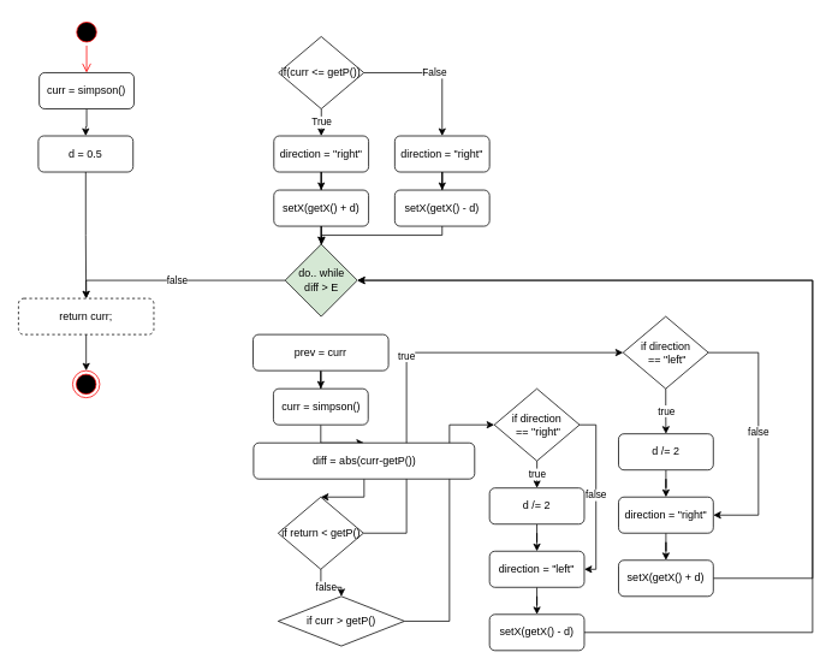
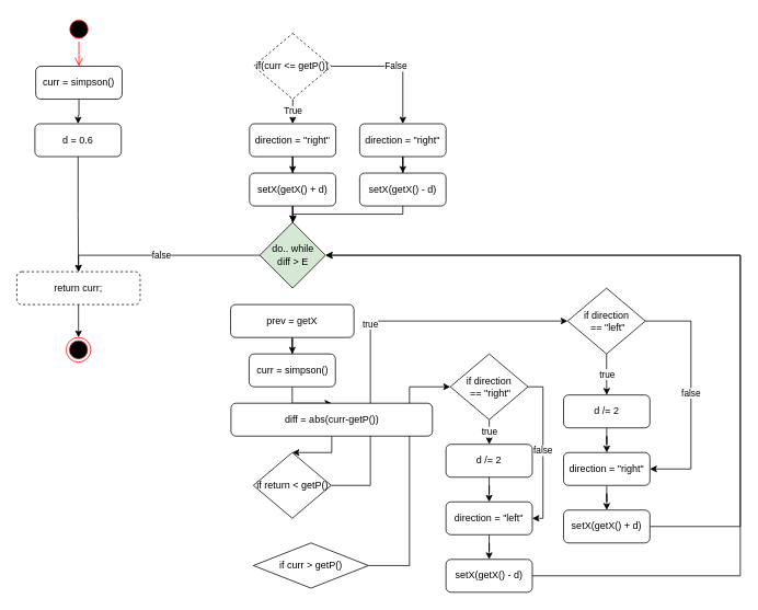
- <mxCell id="42" value="if(curr &amp;lt;= getP())" style="rhombus;whiteSpace=wrap;html=1;" parent="1" vertex="1"><mxGeometry x="308.25" y="40" width="94.5" height="80" as="geometry" /></mxCell>
+ <mxCell id="42" value="if(curr &amp;lt;= getP())" style="rhombus;whiteSpace=wrap;html=1;dashed=1;" parent="1" vertex="1"><mxGeometry x="308.25" y="40" width="94.5" height="80" as="geometry" /></mxCell>
- <mxCell id="8" value="d = 0.5" style="rounded=1;whiteSpace=wrap;html=1;" parent="1" vertex="1"><mxGeometry x="42" y="150" width="105" height="40" as="geometry" /></mxCell>
+ <mxCell id="8" value="d = 0.6" style="rounded=1;whiteSpace=wrap;html=1;" parent="1" vertex="1"><mxGeometry x="42" y="150" width="105" height="40" as="geometry" /></mxCell>
- <mxCell id="14" value="prev = curr" style="rounded=1;whiteSpace=wrap;html=1;" parent="1" vertex="1"><mxGeometry x="280" y="370" width="150" height="40" as="geometry" /></mxCell>
+ <mxCell id="14" value="prev = getX" style="rounded=1;whiteSpace=wrap;html=1;" parent="1" vertex="1"><mxGeometry x="280" y="370" width="150" height="40" as="geometry" /></mxCell>
- <mxCell id="17" value="false" style="edgeStyle=orthogonalEdgeStyle;rounded=0;orthogonalLoop=1;jettySize=auto;html=1;" parent="1" source="19" target="21" edge="1"><mxGeometry relative="1" as="geometry" /></mxCell>
